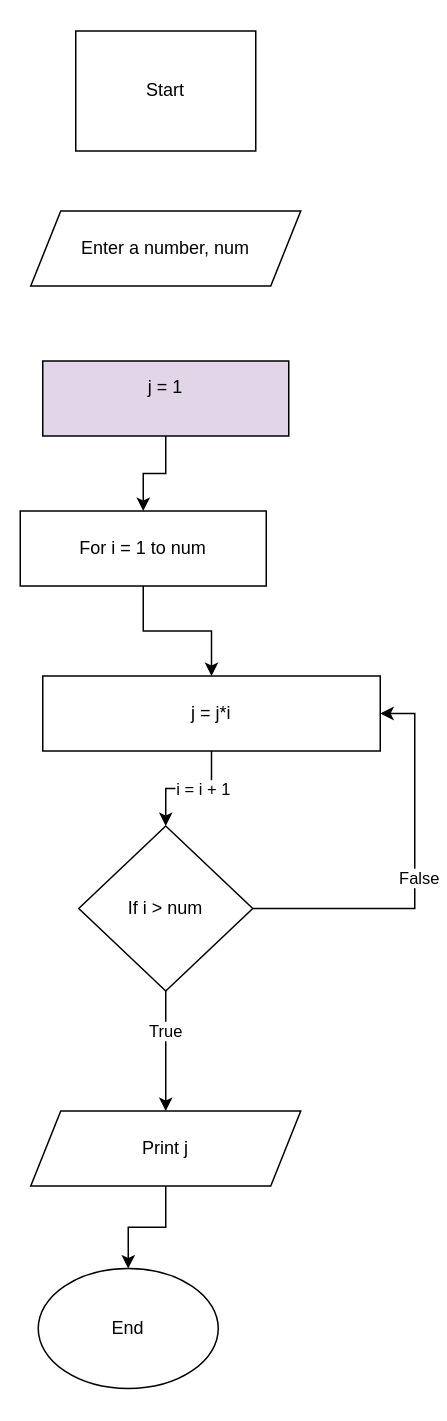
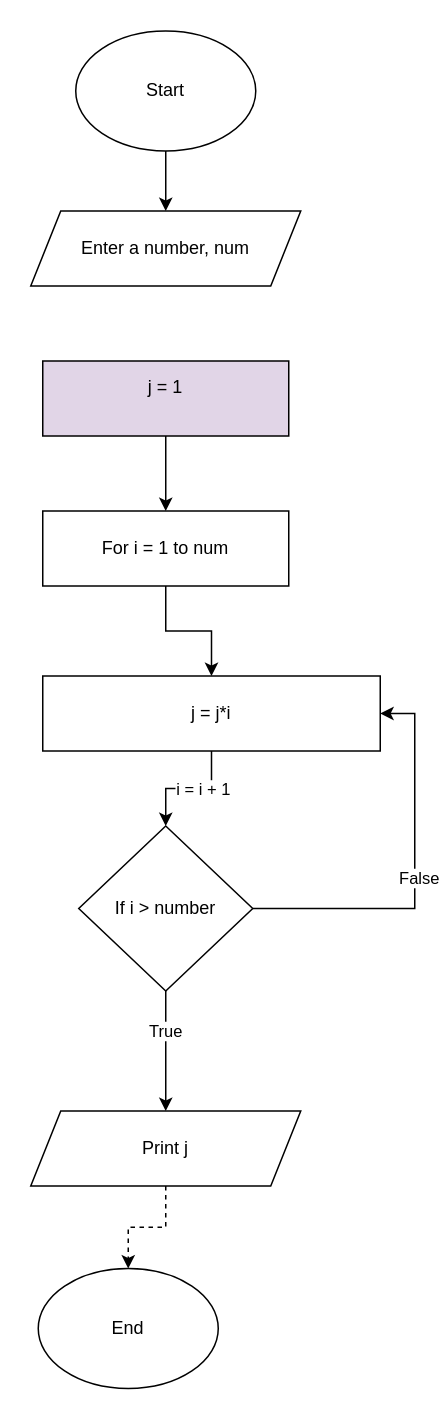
- <mxCell id="4" value="Start" style="whiteSpace=wrap;html=1;rounded=0;" vertex="1" parent="1"><mxGeometry x="50" y="20" width="120" height="80" as="geometry" /></mxCell>
+ <mxCell id="4" value="Start" style="ellipse;whiteSpace=wrap;html=1;" vertex="1" parent="1"><mxGeometry x="50" y="20" width="120" height="80" as="geometry" /></mxCell>
+ <mxCell id="3" style="edgeStyle=orthogonalEdgeStyle;rounded=0;orthogonalLoop=1;jettySize=auto;html=1;entryX=0.5;entryY=0;entryDx=0;entryDy=0;" edge="1" parent="1" source="4" target="2"><mxGeometry relative="1" as="geometry" /></mxCell>
- <mxCell id="6" value="For i = 1 to num" style="rounded=0;whiteSpace=wrap;html=1;" vertex="1" parent="1"><mxGeometry x="13" y="340" width="164" height="50" as="geometry" /></mxCell>
+ <mxCell id="6" value="For i = 1 to num" style="rounded=0;whiteSpace=wrap;html=1;" vertex="1" parent="1"><mxGeometry x="28" y="340" width="164" height="50" as="geometry" /></mxCell>
- <mxCell id="16" value="If i &amp;gt; num" style="rhombus;whiteSpace=wrap;html=1;" vertex="1" parent="1"><mxGeometry x="52" y="550" width="116" height="110" as="geometry" /></mxCell>
+ <mxCell id="16" value="If i &amp;gt; number" style="rhombus;whiteSpace=wrap;html=1;" vertex="1" parent="1"><mxGeometry x="52" y="550" width="116" height="110" as="geometry" /></mxCell>
- <mxCell id="18" style="edgeStyle=orthogonalEdgeStyle;rounded=0;orthogonalLoop=1;jettySize=auto;html=1;entryX=0.5;entryY=0;entryDx=0;entryDy=0;" edge="1" parent="1" source="19" target="17"><mxGeometry relative="1" as="geometry" /></mxCell>
+ <mxCell id="18" style="edgeStyle=orthogonalEdgeStyle;rounded=0;orthogonalLoop=1;jettySize=auto;html=1;entryX=0.5;entryY=0;entryDx=0;entryDy=0;dashed=1;" edge="1" parent="1" source="19" target="17"><mxGeometry relative="1" as="geometry" /></mxCell>
